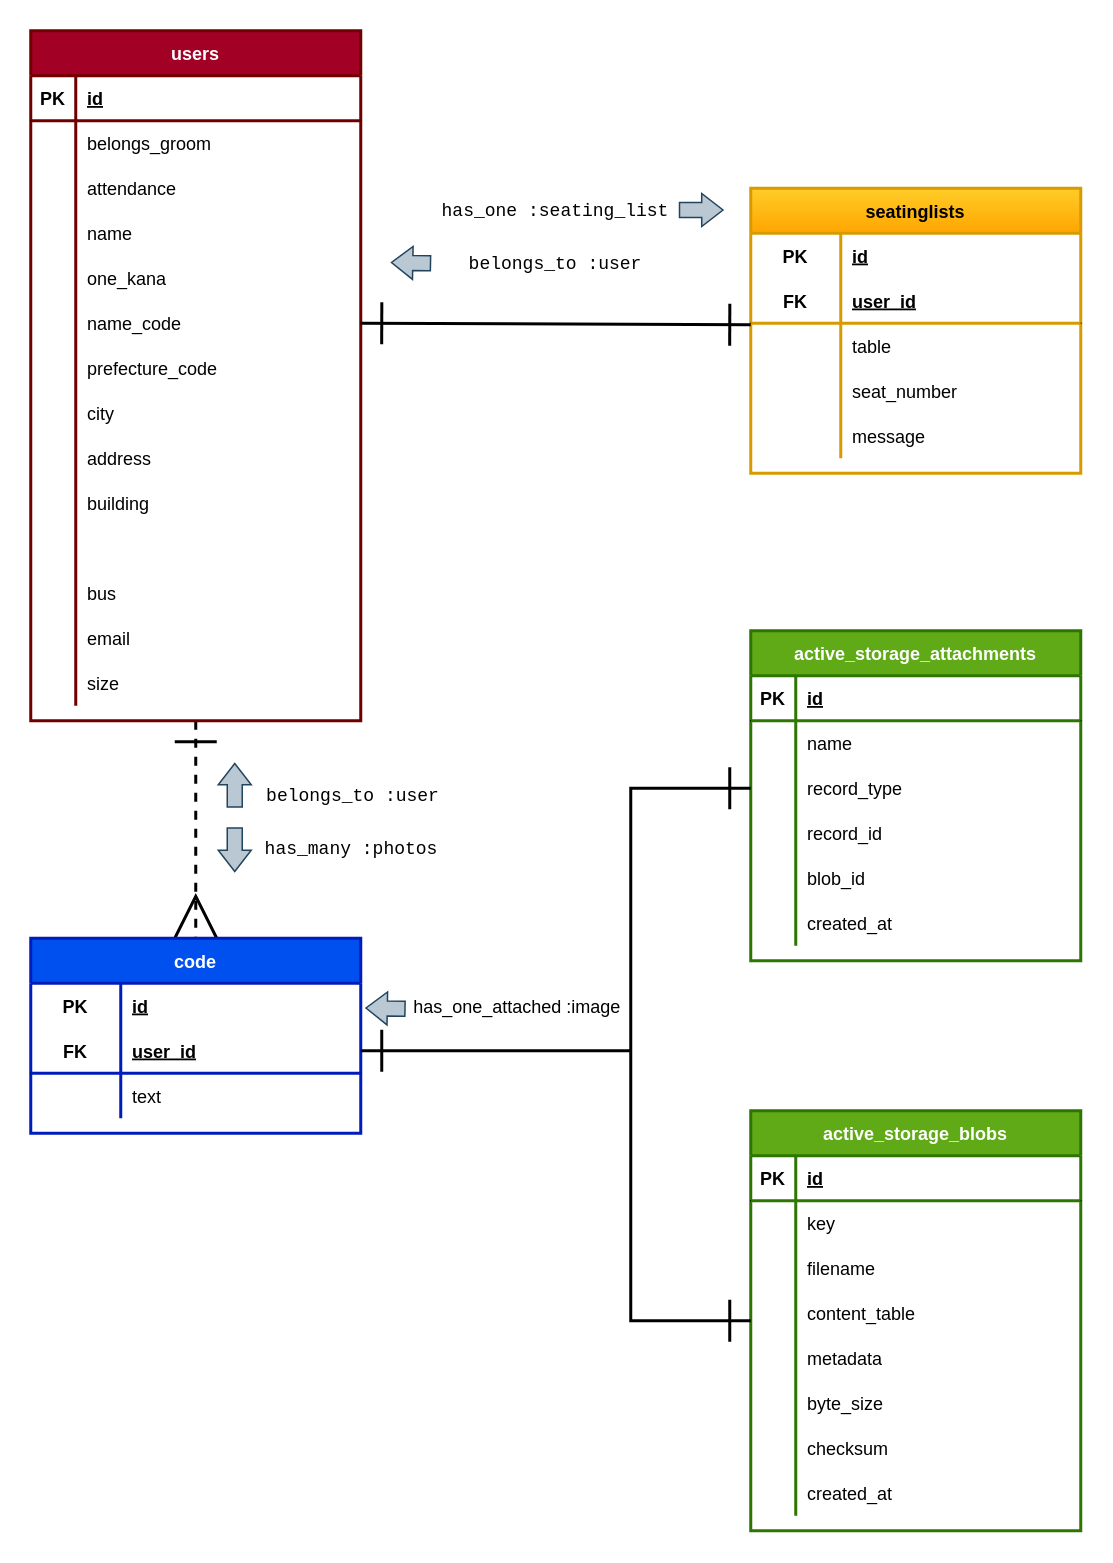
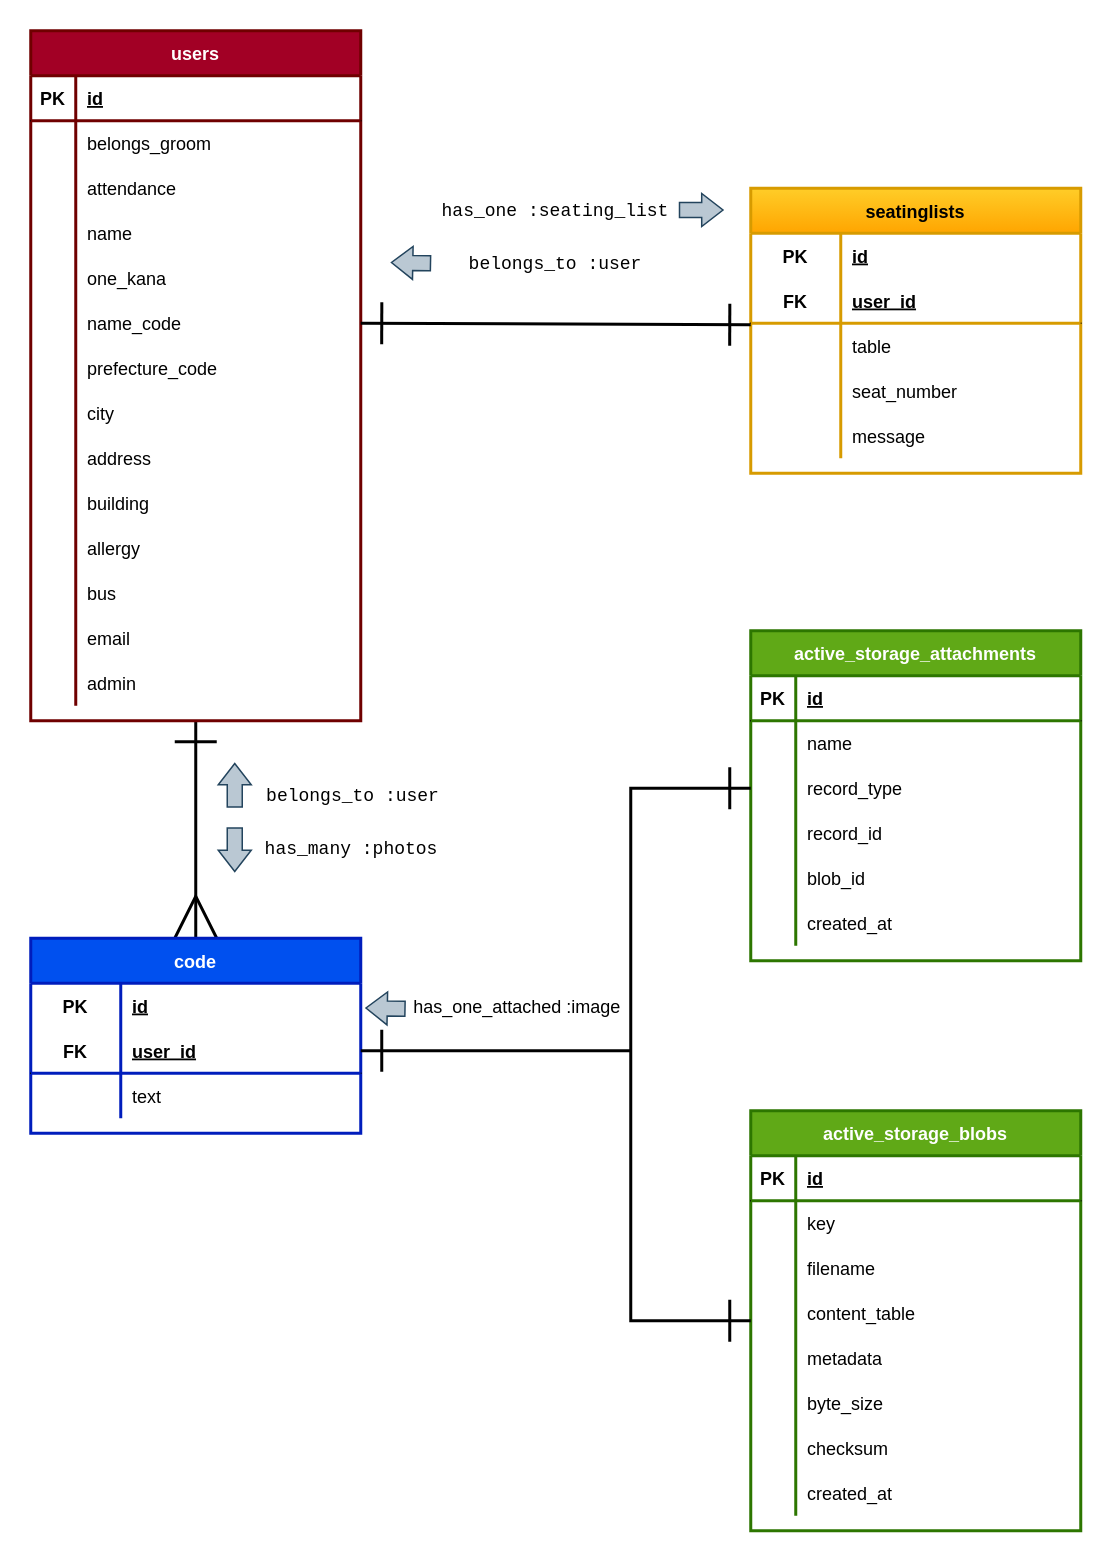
+ <mxCell id="36" value="allergy" style="shape=partialRectangle;connectable=0;fillColor=none;top=0;left=0;bottom=0;right=0;align=left;spacingLeft=6;overflow=hidden;fontColor=#000000;" parent="34" vertex="1"><mxGeometry x="30" width="190" height="30" as="geometry"><mxRectangle width="190" height="30" as="alternateBounds" /></mxGeometry></mxCell>
- <mxCell id="45" value="size" style="shape=partialRectangle;connectable=0;fillColor=none;top=0;left=0;bottom=0;right=0;align=left;spacingLeft=6;overflow=hidden;fontColor=#000000;" parent="43" vertex="1"><mxGeometry x="30" width="190" height="30" as="geometry"><mxRectangle width="190" height="30" as="alternateBounds" /></mxGeometry></mxCell>
+ <mxCell id="45" value="admin" style="shape=partialRectangle;connectable=0;fillColor=none;top=0;left=0;bottom=0;right=0;align=left;spacingLeft=6;overflow=hidden;fontColor=#000000;" parent="43" vertex="1"><mxGeometry x="30" width="190" height="30" as="geometry"><mxRectangle width="190" height="30" as="alternateBounds" /></mxGeometry></mxCell>
- <mxCell id="2" style="edgeStyle=none;html=1;exitX=0.5;exitY=1;exitDx=0;exitDy=0;entryX=0.5;entryY=0;entryDx=0;entryDy=0;startArrow=ERone;startFill=0;endArrow=ERmany;endFill=0;startSize=25;endSize=25;targetPerimeterSpacing=25;fontColor=#000000;strokeColor=#000000;strokeWidth=2;dashed=1;" parent="1" source="3" target="62" edge="1"><mxGeometry relative="1" as="geometry" /></mxCell>
+ <mxCell id="2" style="edgeStyle=none;html=1;exitX=0.5;exitY=1;exitDx=0;exitDy=0;entryX=0.5;entryY=0;entryDx=0;entryDy=0;startArrow=ERone;startFill=0;endArrow=ERmany;endFill=0;startSize=25;endSize=25;targetPerimeterSpacing=25;fontColor=#000000;strokeColor=#000000;strokeWidth=2;" parent="1" source="3" target="62" edge="1"><mxGeometry relative="1" as="geometry" /></mxCell>
